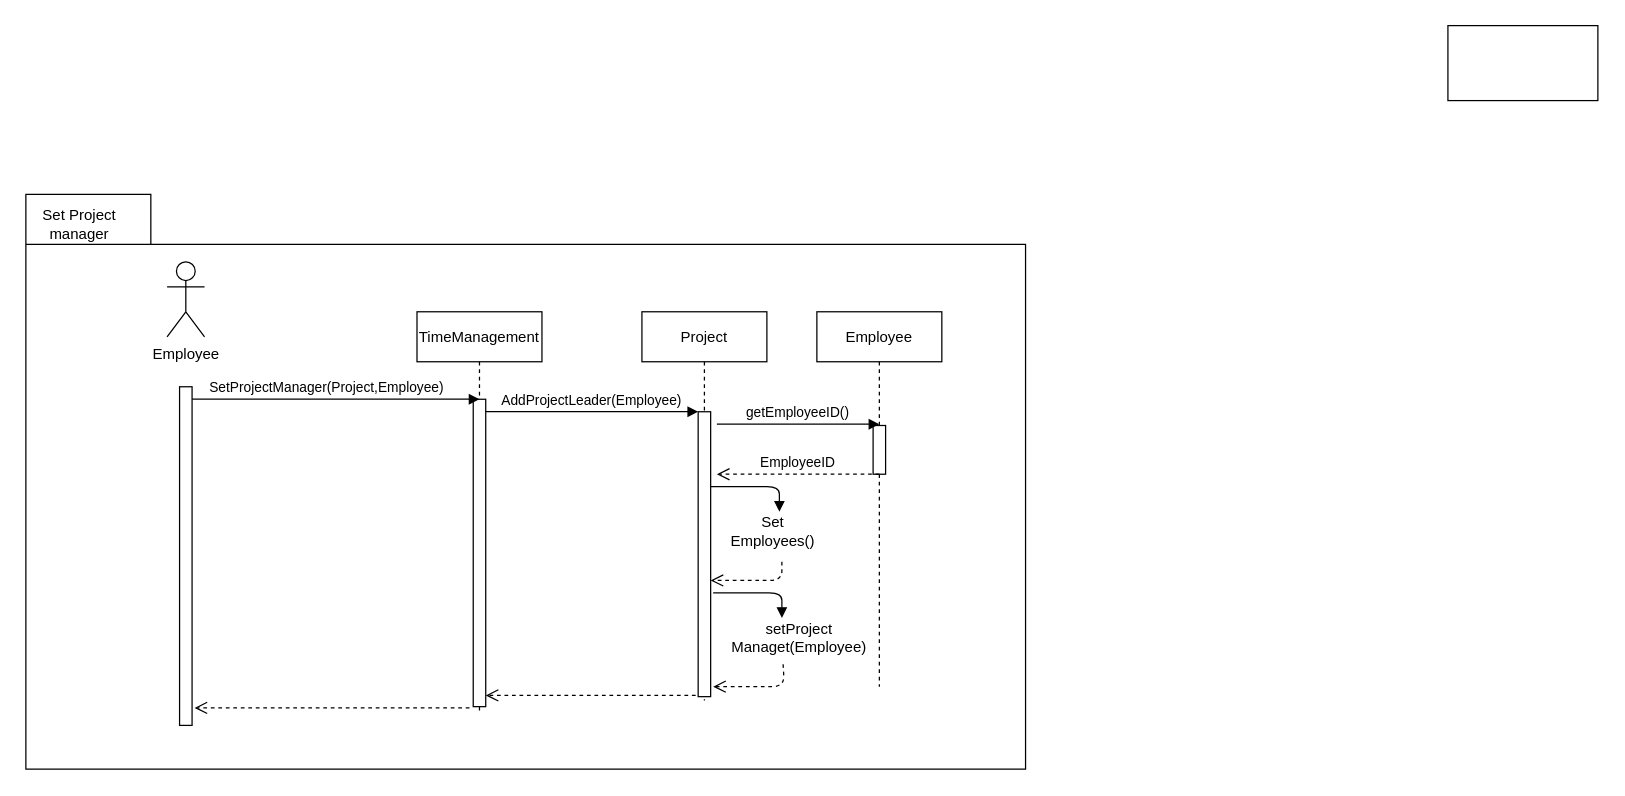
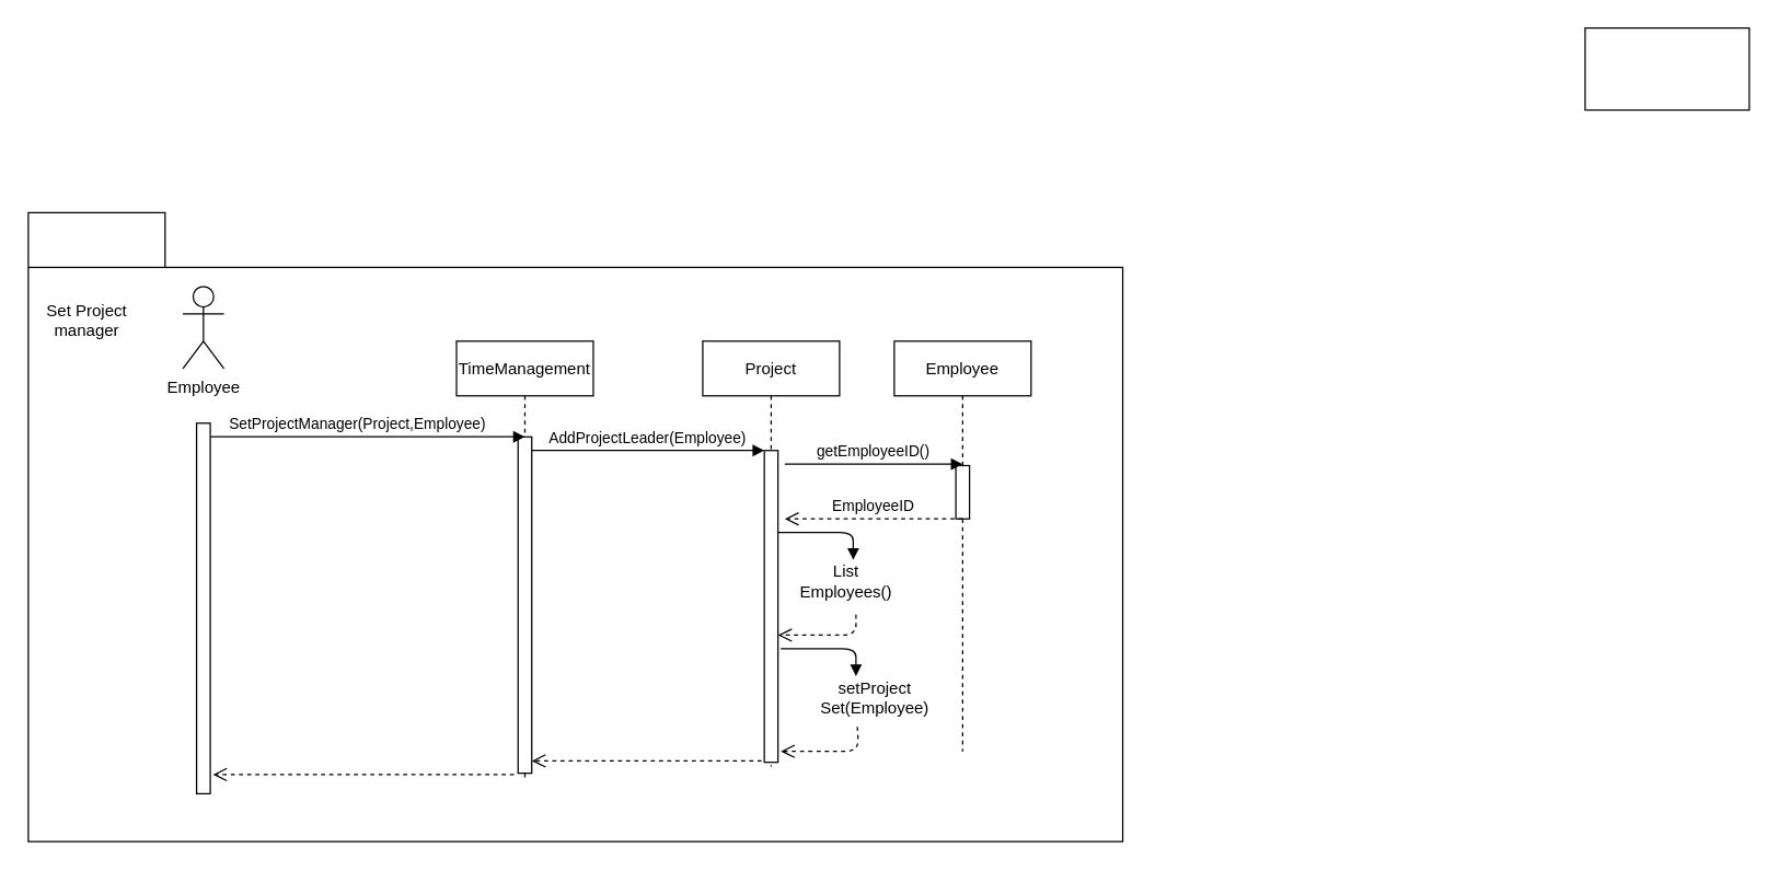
- <mxCell id="20" value="Set Project manager" style="text;html=1;strokeColor=none;fillColor=none;align=center;verticalAlign=middle;whiteSpace=wrap;rounded=0;" vertex="1" parent="1"><mxGeometry x="23" width="80" height="20" as="geometry" y="169" /></mxCell>
+ <mxCell id="20" value="Set Project manager" style="text;html=1;strokeColor=none;fillColor=none;align=center;verticalAlign=middle;whiteSpace=wrap;rounded=0;" vertex="1" parent="1"><mxGeometry x="23" y="224" width="80" height="20" as="geometry" /></mxCell>
- <mxCell id="17" value="Set Employees()" style="text;html=1;strokeColor=none;fillColor=none;align=center;verticalAlign=middle;whiteSpace=wrap;rounded=0;" vertex="1" parent="1"><mxGeometry x="593" y="405" width="50" height="40" as="geometry" /></mxCell>
+ <mxCell id="17" value="List Employees()" style="text;html=1;strokeColor=none;fillColor=none;align=center;verticalAlign=middle;whiteSpace=wrap;rounded=0;" vertex="1" parent="1"><mxGeometry x="593" y="405" width="50" height="40" as="geometry" /></mxCell>
- <mxCell id="23" value="setProject Managet(Employee)" style="text;html=1;strokeColor=none;fillColor=none;align=center;verticalAlign=middle;whiteSpace=wrap;rounded=0;" vertex="1" parent="1"><mxGeometry x="595" y="490" width="88" height="40" as="geometry" /></mxCell>
+ <mxCell id="23" value="setProject Set(Employee)" style="text;html=1;strokeColor=none;fillColor=none;align=center;verticalAlign=middle;whiteSpace=wrap;rounded=0;" vertex="1" parent="1"><mxGeometry x="595" y="490" width="88" height="40" as="geometry" /></mxCell>
